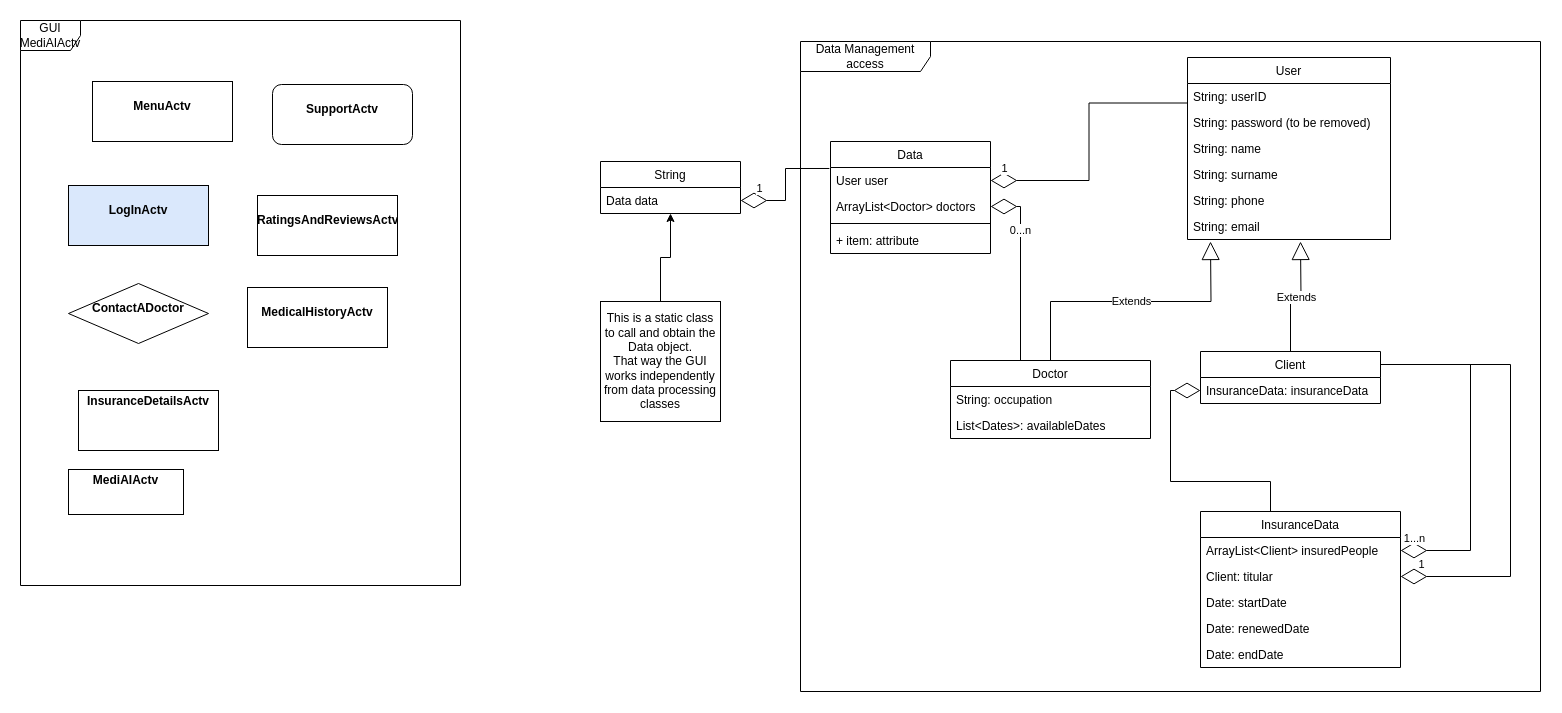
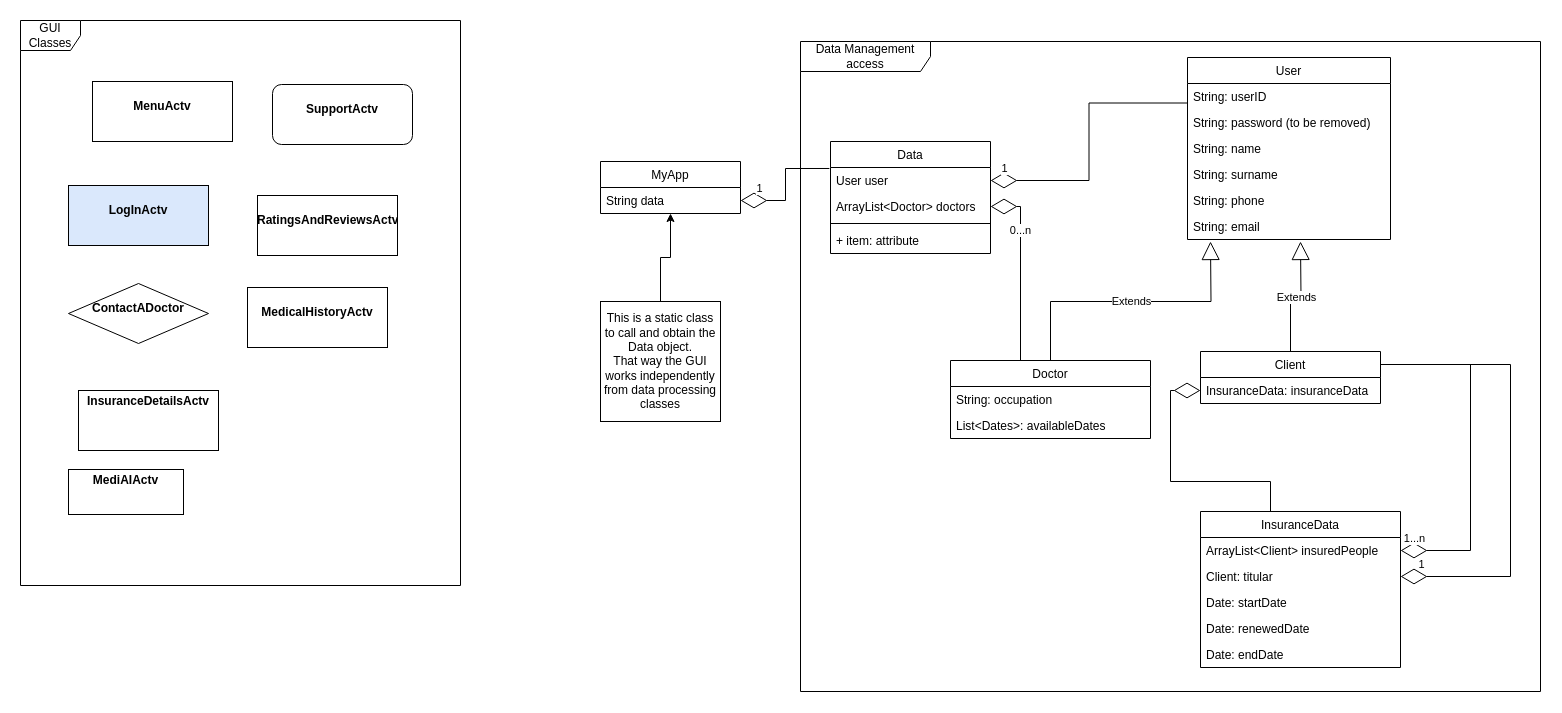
- <mxCell id="39" value="GUI MediAIActv" style="shape=umlFrame;whiteSpace=wrap;html=1;" parent="1" vertex="1"><mxGeometry x="20" y="20" width="440" height="565" as="geometry" /></mxCell>
+ <mxCell id="39" value="GUI Classes" style="shape=umlFrame;whiteSpace=wrap;html=1;" parent="1" vertex="1"><mxGeometry x="20" y="20" width="440" height="565" as="geometry" /></mxCell>
- <mxCell id="25" value="String" style="swimlane;fontStyle=0;childLayout=stackLayout;horizontal=1;startSize=26;fillColor=none;horizontalStack=0;resizeParent=1;resizeParentMax=0;resizeLast=0;collapsible=1;marginBottom=0;" parent="1" vertex="1"><mxGeometry x="600" y="161" width="140" height="52" as="geometry" /></mxCell>
+ <mxCell id="25" value="MyApp" style="swimlane;fontStyle=0;childLayout=stackLayout;horizontal=1;startSize=26;fillColor=none;horizontalStack=0;resizeParent=1;resizeParentMax=0;resizeLast=0;collapsible=1;marginBottom=0;" parent="1" vertex="1"><mxGeometry x="600" y="161" width="140" height="52" as="geometry" /></mxCell>
- <mxCell id="26" value="Data data" style="text;strokeColor=none;fillColor=none;align=left;verticalAlign=top;spacingLeft=4;spacingRight=4;overflow=hidden;rotatable=0;points=[[0,0.5],[1,0.5]];portConstraint=eastwest;" parent="25" vertex="1"><mxGeometry y="26" width="140" height="26" as="geometry" /></mxCell>
+ <mxCell id="26" value="String data" style="text;strokeColor=none;fillColor=none;align=left;verticalAlign=top;spacingLeft=4;spacingRight=4;overflow=hidden;rotatable=0;points=[[0,0.5],[1,0.5]];portConstraint=eastwest;" parent="25" vertex="1"><mxGeometry y="26" width="140" height="26" as="geometry" /></mxCell>
